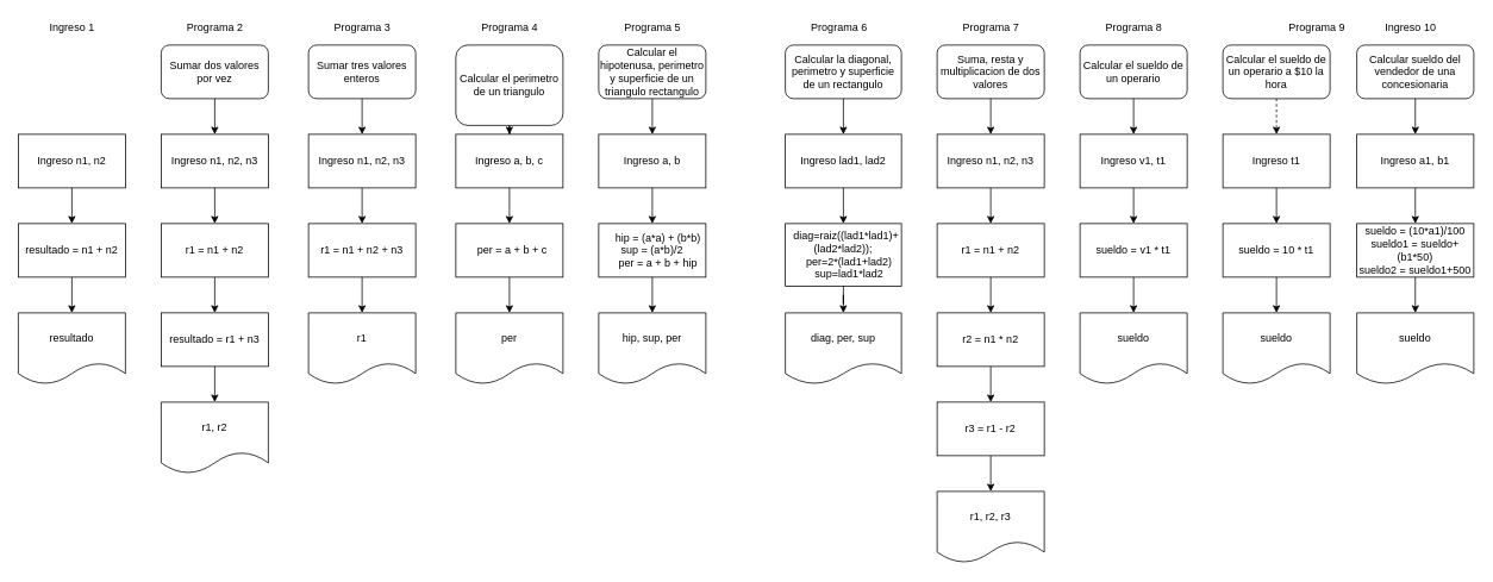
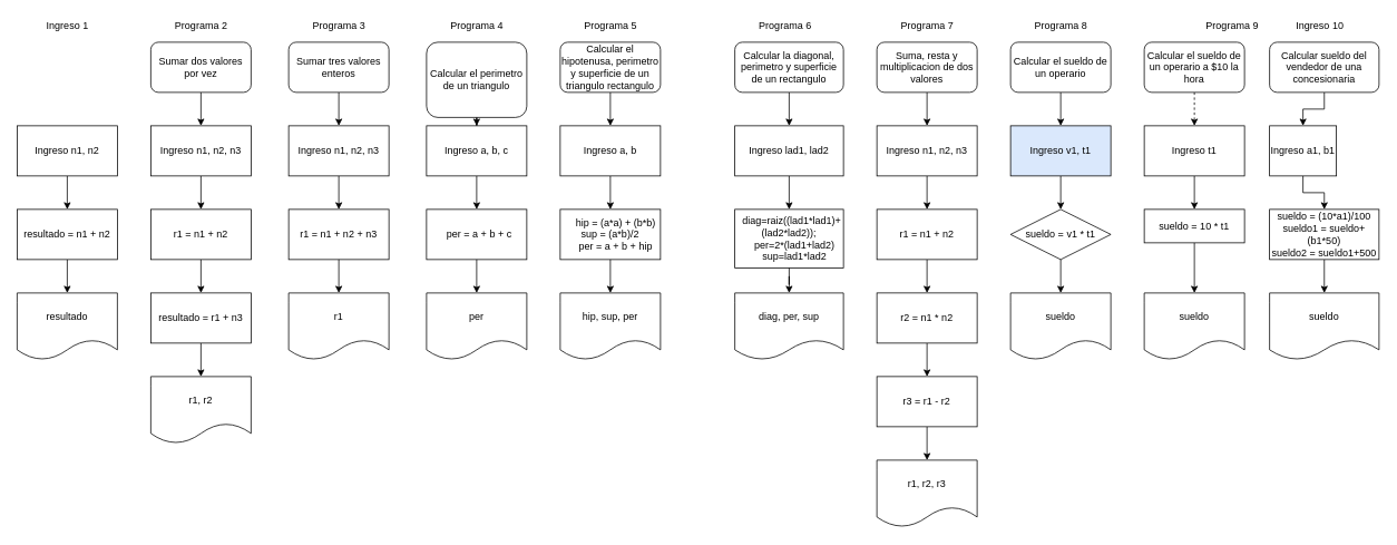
- <mxCell id="65" value="Ingreso v1, t1" style="rounded=0;whiteSpace=wrap;html=1;" vertex="1" parent="1"><mxGeometry x="1209" y="150" width="120" height="60" as="geometry" /></mxCell>
+ <mxCell id="65" value="Ingreso v1, t1" style="rounded=0;whiteSpace=wrap;html=1;fillColor=#dae8fc;" vertex="1" parent="1"><mxGeometry x="1209" y="150" width="120" height="60" as="geometry" /></mxCell>
- <mxCell id="81" value="Ingreso a1, b1" style="rounded=0;whiteSpace=wrap;html=1;" vertex="1" parent="1"><mxGeometry x="1519" y="150" width="131" height="60" as="geometry" /></mxCell>
+ <mxCell id="81" value="Ingreso a1, b1" style="rounded=0;whiteSpace=wrap;html=1;" vertex="1" parent="1"><mxGeometry x="1519" y="150" width="80" height="60" as="geometry" /></mxCell>
- <mxCell id="67" value="sueldo = v1 * t1" style="rounded=0;whiteSpace=wrap;html=1;" vertex="1" parent="1"><mxGeometry x="1209" y="250" width="120" height="60" as="geometry" /></mxCell>
+ <mxCell id="67" value="sueldo = v1 * t1" style="rhombus;whiteSpace=wrap;html=1;" vertex="1" parent="1"><mxGeometry x="1209" y="250" width="120" height="60" as="geometry" /></mxCell>
- <mxCell id="75" value="sueldo = 10 * t1" style="rounded=0;whiteSpace=wrap;html=1;" vertex="1" parent="1"><mxGeometry x="1369" y="250" width="120" height="60" as="geometry" /></mxCell>
+ <mxCell id="75" value="sueldo = 10 * t1" style="rounded=0;whiteSpace=wrap;html=1;" vertex="1" parent="1"><mxGeometry x="1369" y="250" width="120" height="40" as="geometry" /></mxCell>
